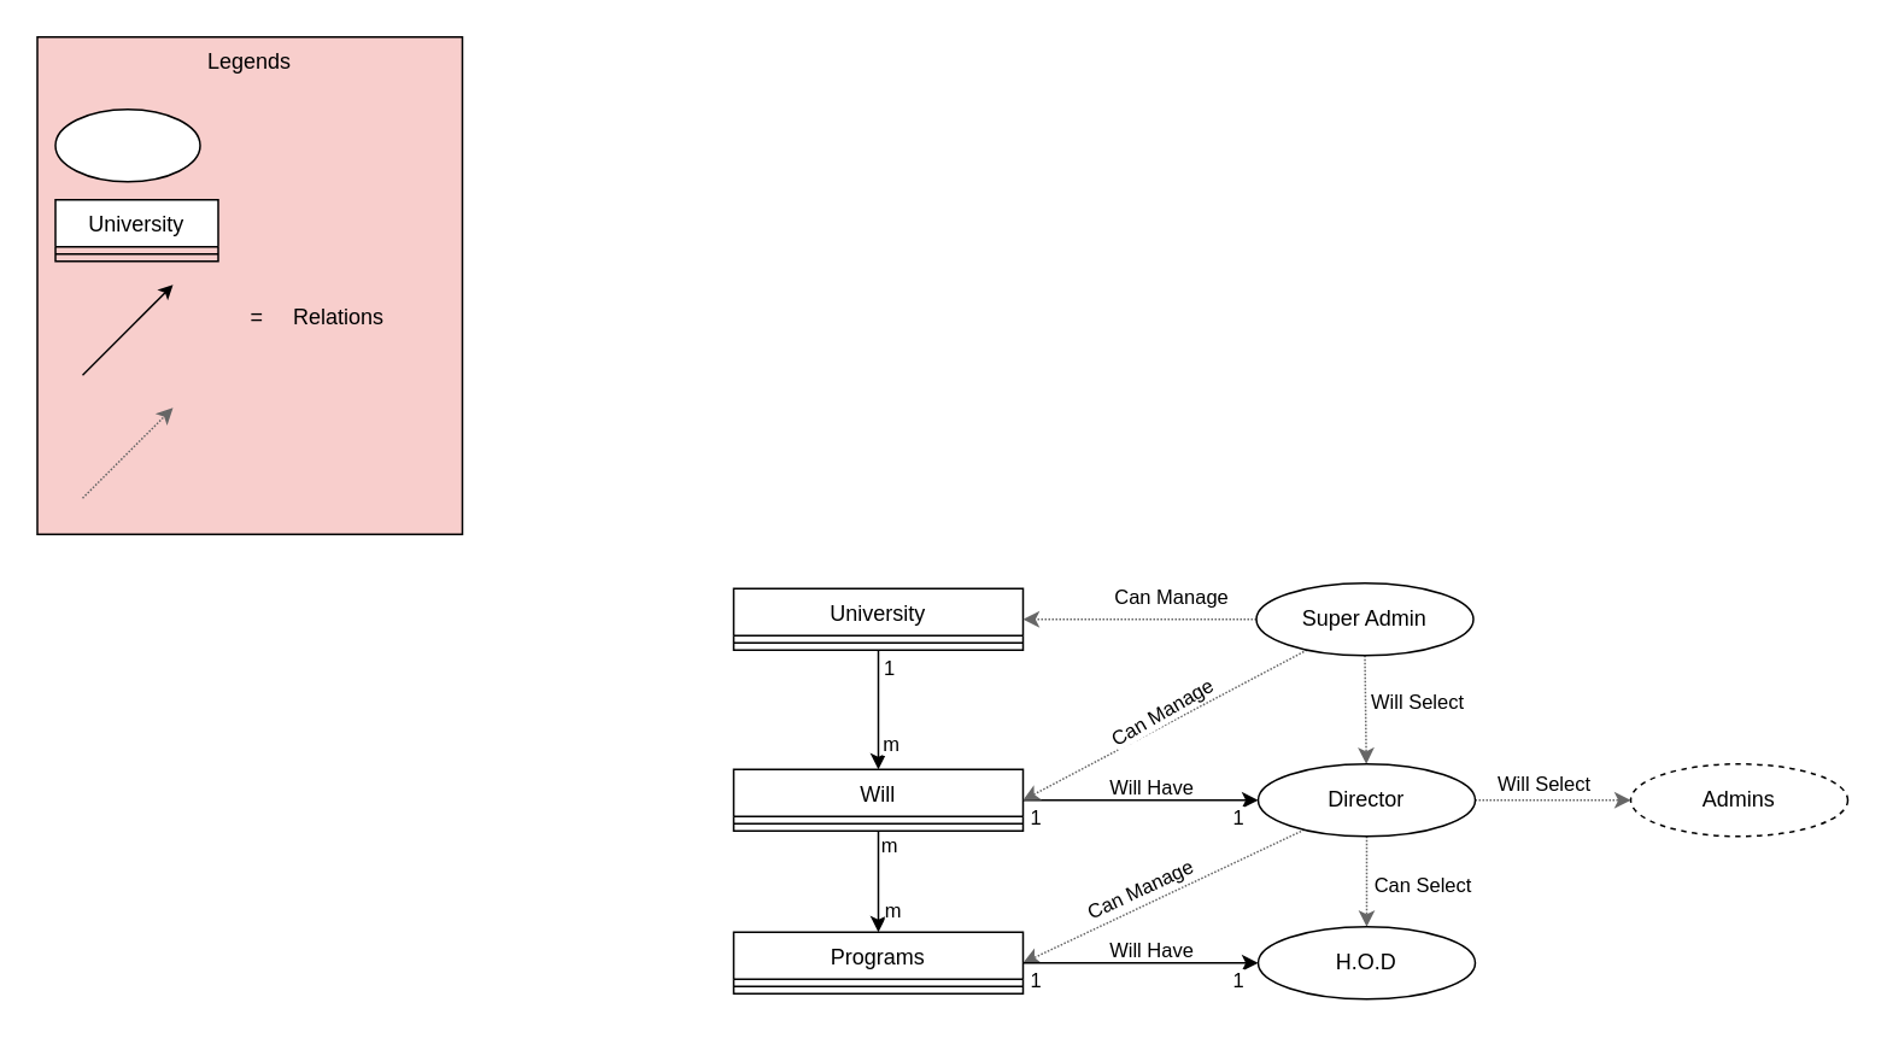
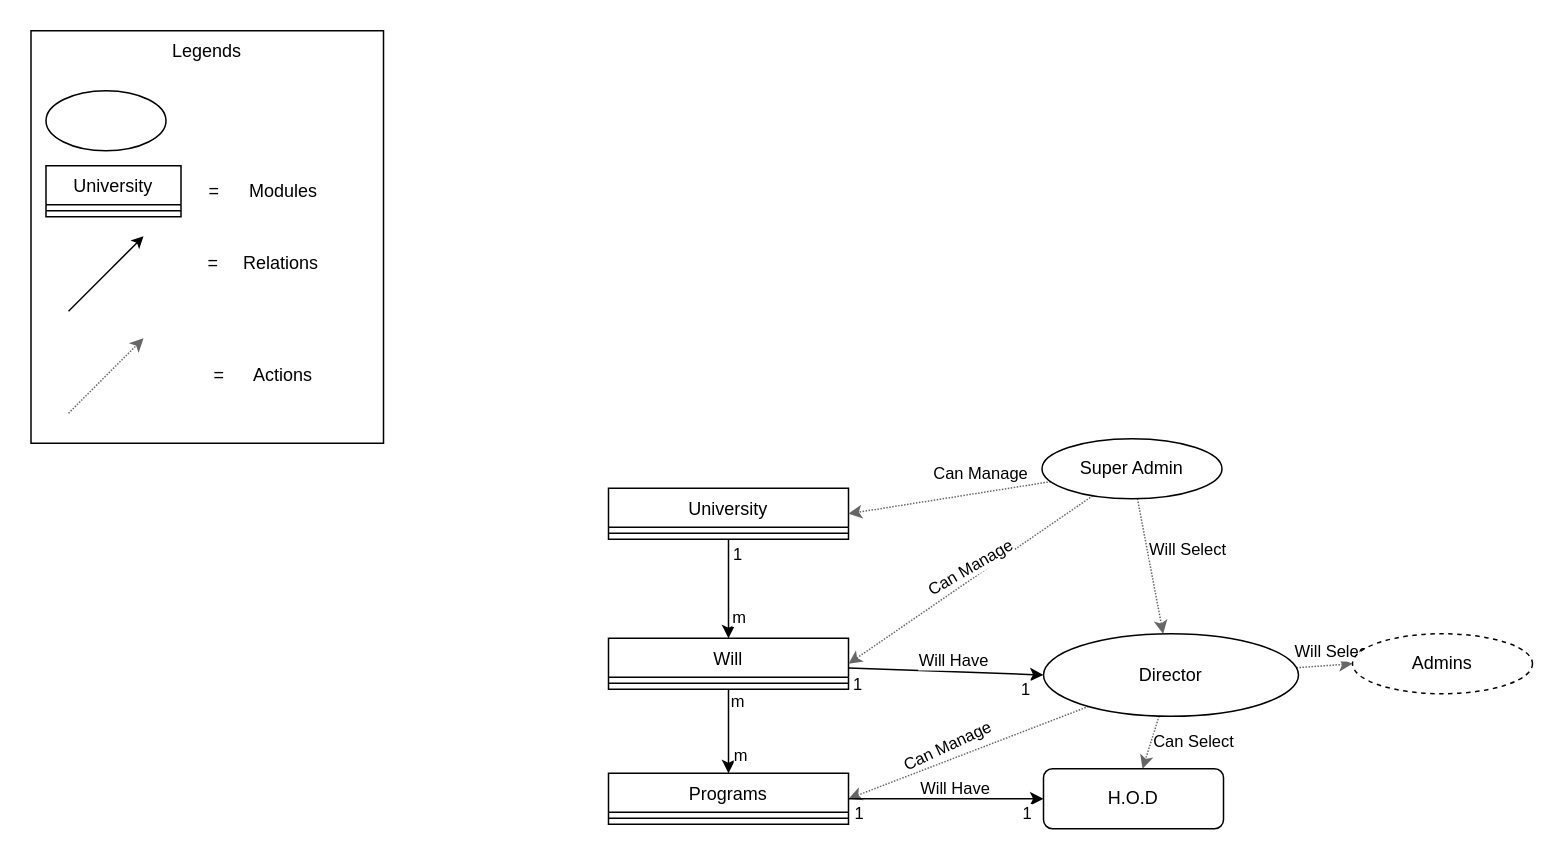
+ <mxCell id="42" value="=&amp;nbsp; &amp;nbsp; &amp;nbsp; Modules" style="text;html=1;strokeColor=none;fillColor=none;align=center;verticalAlign=middle;whiteSpace=wrap;rounded=0;" vertex="1" parent="1"><mxGeometry x="130" y="112" width="90" height="30" as="geometry" /></mxCell>
- <mxCell id="38" value="Legends&lt;br&gt;" style="rounded=0;whiteSpace=wrap;html=1;verticalAlign=top;fillColor=#f8cecc;" vertex="1" parent="1"><mxGeometry x="20" y="20" width="235" height="275" as="geometry" /></mxCell>
+ <mxCell id="38" value="Legends&lt;br&gt;" style="rounded=0;whiteSpace=wrap;html=1;verticalAlign=top;" vertex="1" parent="1"><mxGeometry x="20" y="20" width="235" height="275" as="geometry" /></mxCell>
+ <mxCell id="46" value="=&amp;nbsp; &amp;nbsp; &amp;nbsp; Actions" style="text;html=1;strokeColor=none;fillColor=none;align=center;verticalAlign=middle;whiteSpace=wrap;rounded=0;" vertex="1" parent="1"><mxGeometry x="130" y="235" width="90" height="30" as="geometry" /></mxCell>
- <mxCell id="24" value="Super Admin" style="ellipse;whiteSpace=wrap;html=1;" vertex="1" parent="1"><mxGeometry x="694" y="322" width="120" height="40" as="geometry" /></mxCell>
+ <mxCell id="24" value="Super Admin" style="ellipse;whiteSpace=wrap;html=1;" vertex="1" parent="1"><mxGeometry x="694" y="292" width="120" height="40" as="geometry" /></mxCell>
- <mxCell id="31" value="Director" style="ellipse;whiteSpace=wrap;html=1;" vertex="1" parent="1"><mxGeometry x="695" y="422" width="120" height="40" as="geometry" /></mxCell>
+ <mxCell id="31" value="Director" style="ellipse;whiteSpace=wrap;html=1;" vertex="1" parent="1"><mxGeometry x="695" y="422" width="170" height="55" as="geometry" /></mxCell>
- <mxCell id="32" value="H.O.D" style="ellipse;whiteSpace=wrap;html=1;" vertex="1" parent="1"><mxGeometry x="695" y="512" width="120" height="40" as="geometry" /></mxCell>
+ <mxCell id="32" value="H.O.D" style="whiteSpace=wrap;html=1;rounded=1;" vertex="1" parent="1"><mxGeometry x="695" y="512" width="120" height="40" as="geometry" /></mxCell>
